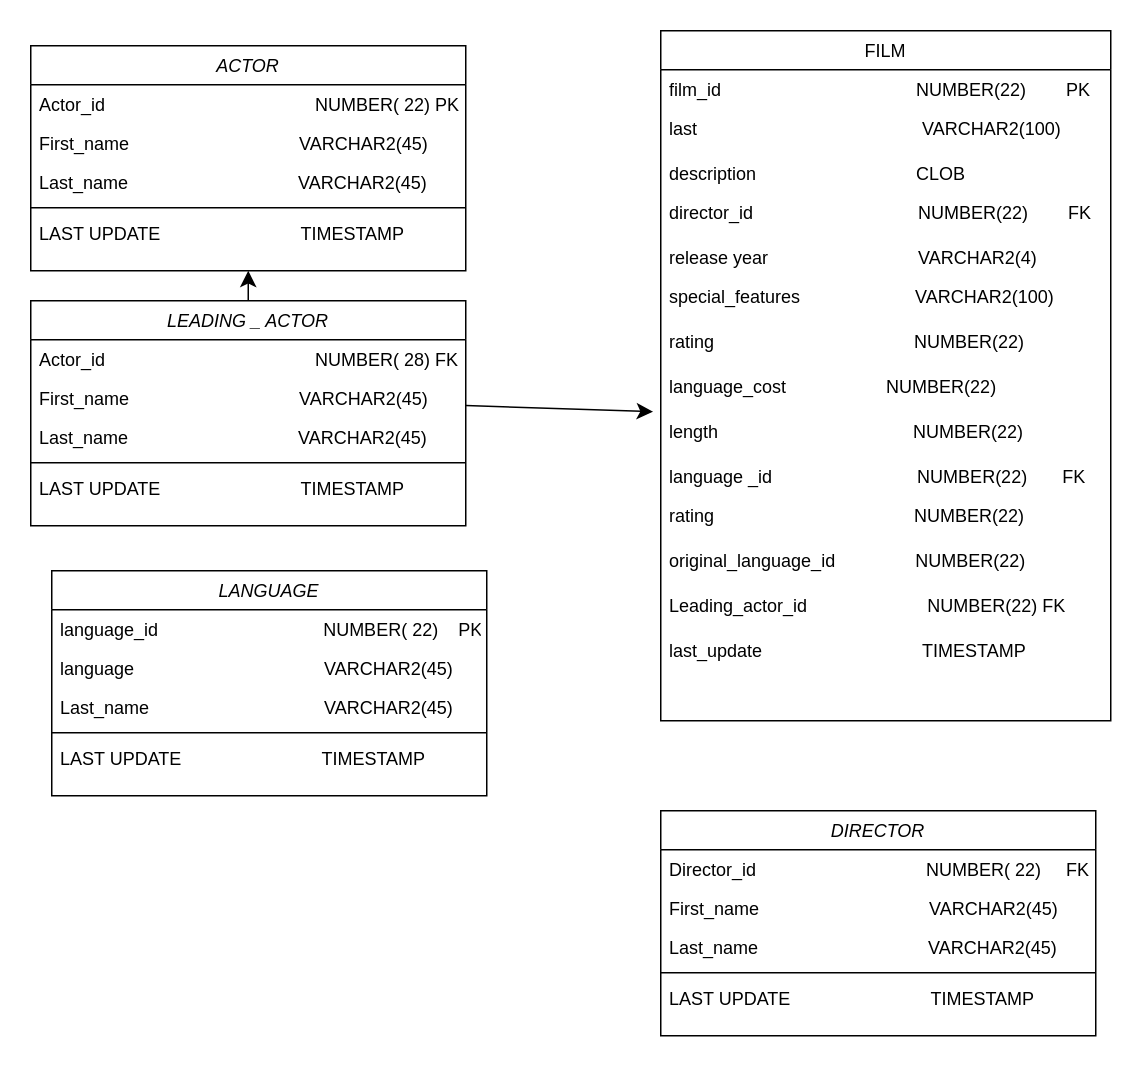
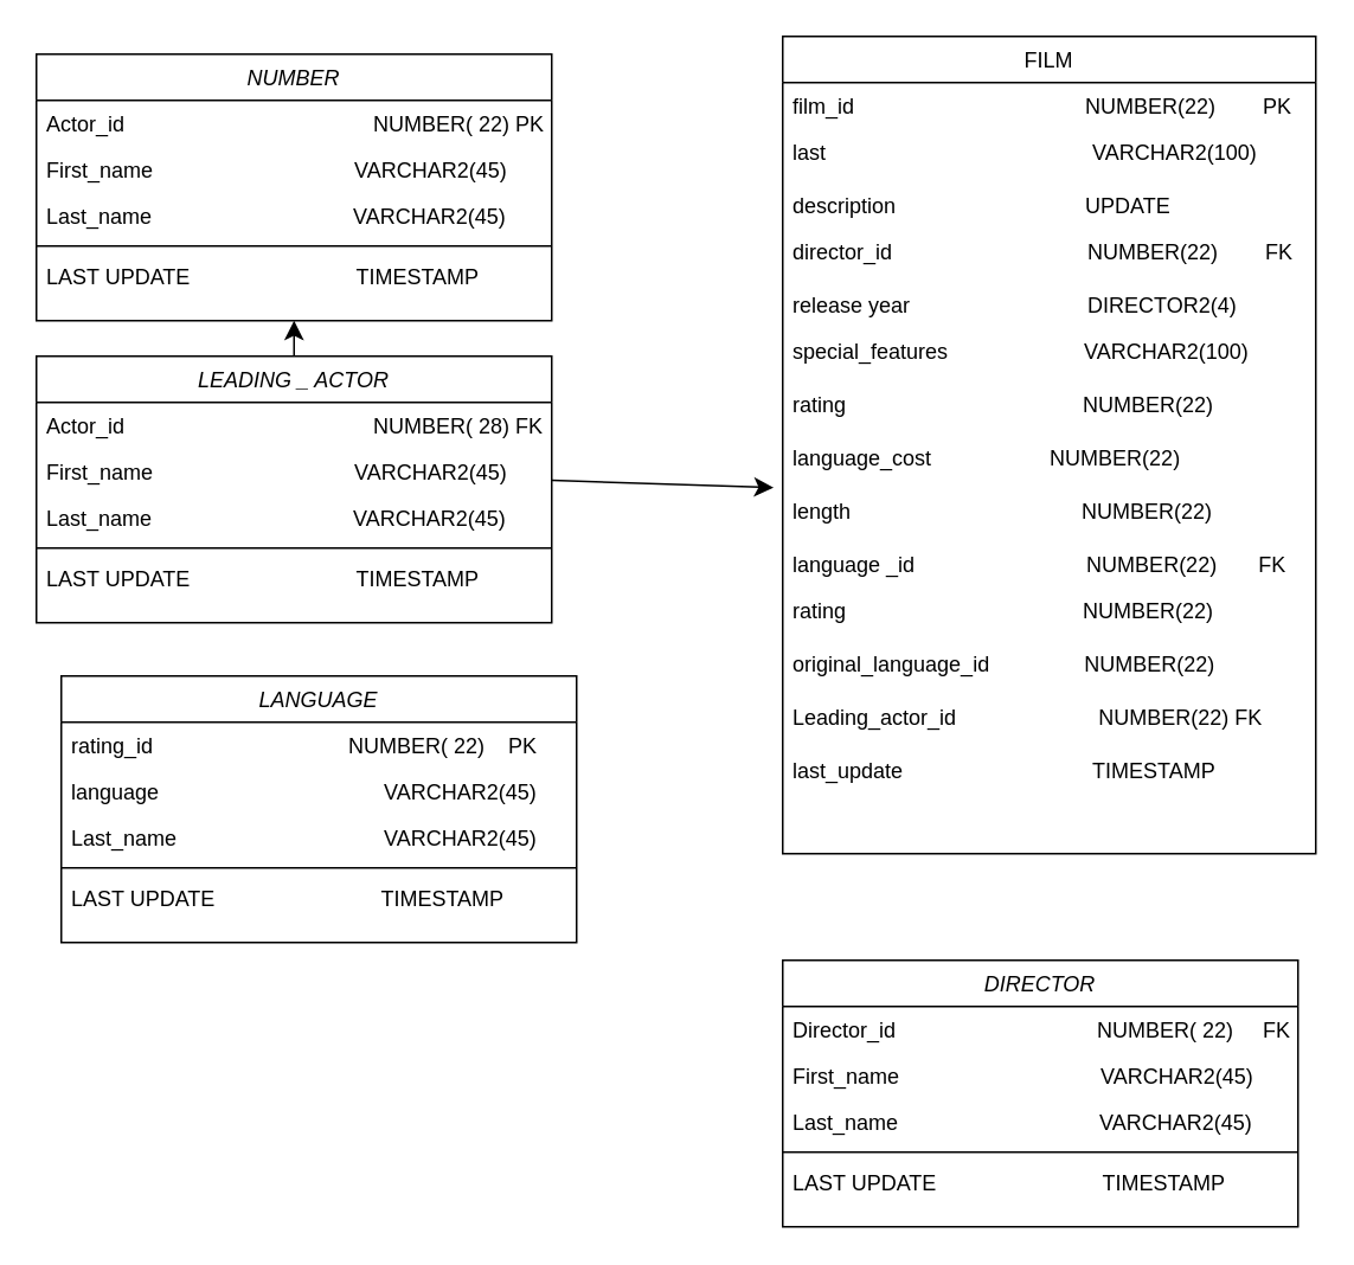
- <mxCell id="2" value="ACTOR" style="swimlane;fontStyle=2;align=center;verticalAlign=top;childLayout=stackLayout;horizontal=1;startSize=26;horizontalStack=0;resizeParent=1;resizeLast=0;collapsible=1;marginBottom=0;rounded=0;shadow=0;strokeWidth=1;" parent="1" vertex="1"><mxGeometry x="20" y="30" width="290" height="150" as="geometry"><mxRectangle x="230" y="140" width="160" height="26" as="alternateBounds" /></mxGeometry></mxCell>
+ <mxCell id="2" value="NUMBER" style="swimlane;fontStyle=2;align=center;verticalAlign=top;childLayout=stackLayout;horizontal=1;startSize=26;horizontalStack=0;resizeParent=1;resizeLast=0;collapsible=1;marginBottom=0;rounded=0;shadow=0;strokeWidth=1;" parent="1" vertex="1"><mxGeometry x="20" y="30" width="290" height="150" as="geometry"><mxRectangle x="230" y="140" width="160" height="26" as="alternateBounds" /></mxGeometry></mxCell>
- <mxCell id="11" value="description                                CLOB" style="text;align=left;verticalAlign=top;spacingLeft=4;spacingRight=4;overflow=hidden;rotatable=0;points=[[0,0.5],[1,0.5]];portConstraint=eastwest;rounded=0;shadow=0;html=0;" parent="8" vertex="1"><mxGeometry y="82" width="300" height="26" as="geometry" /></mxCell>
+ <mxCell id="11" value="description                                UPDATE" style="text;align=left;verticalAlign=top;spacingLeft=4;spacingRight=4;overflow=hidden;rotatable=0;points=[[0,0.5],[1,0.5]];portConstraint=eastwest;rounded=0;shadow=0;html=0;" parent="8" vertex="1"><mxGeometry y="82" width="300" height="26" as="geometry" /></mxCell>
- <mxCell id="13" value="release year                              VARCHAR2(4)" style="text;align=left;verticalAlign=top;spacingLeft=4;spacingRight=4;overflow=hidden;rotatable=0;points=[[0,0.5],[1,0.5]];portConstraint=eastwest;rounded=0;shadow=0;html=0;" parent="8" vertex="1"><mxGeometry y="138" width="300" height="26" as="geometry" /></mxCell>
+ <mxCell id="13" value="release year                              DIRECTOR2(4)" style="text;align=left;verticalAlign=top;spacingLeft=4;spacingRight=4;overflow=hidden;rotatable=0;points=[[0,0.5],[1,0.5]];portConstraint=eastwest;rounded=0;shadow=0;html=0;" parent="8" vertex="1"><mxGeometry y="138" width="300" height="26" as="geometry" /></mxCell>
- <mxCell id="30" value="language_id                                 NUMBER( 22)    PK" style="text;align=left;verticalAlign=top;spacingLeft=4;spacingRight=4;overflow=hidden;rotatable=0;points=[[0,0.5],[1,0.5]];portConstraint=eastwest;" vertex="1" parent="29"><mxGeometry y="26" width="290" height="26" as="geometry" /></mxCell>
+ <mxCell id="30" value="rating_id                                 NUMBER( 22)    PK" style="text;align=left;verticalAlign=top;spacingLeft=4;spacingRight=4;overflow=hidden;rotatable=0;points=[[0,0.5],[1,0.5]];portConstraint=eastwest;" vertex="1" parent="29"><mxGeometry y="26" width="290" height="26" as="geometry" /></mxCell>
